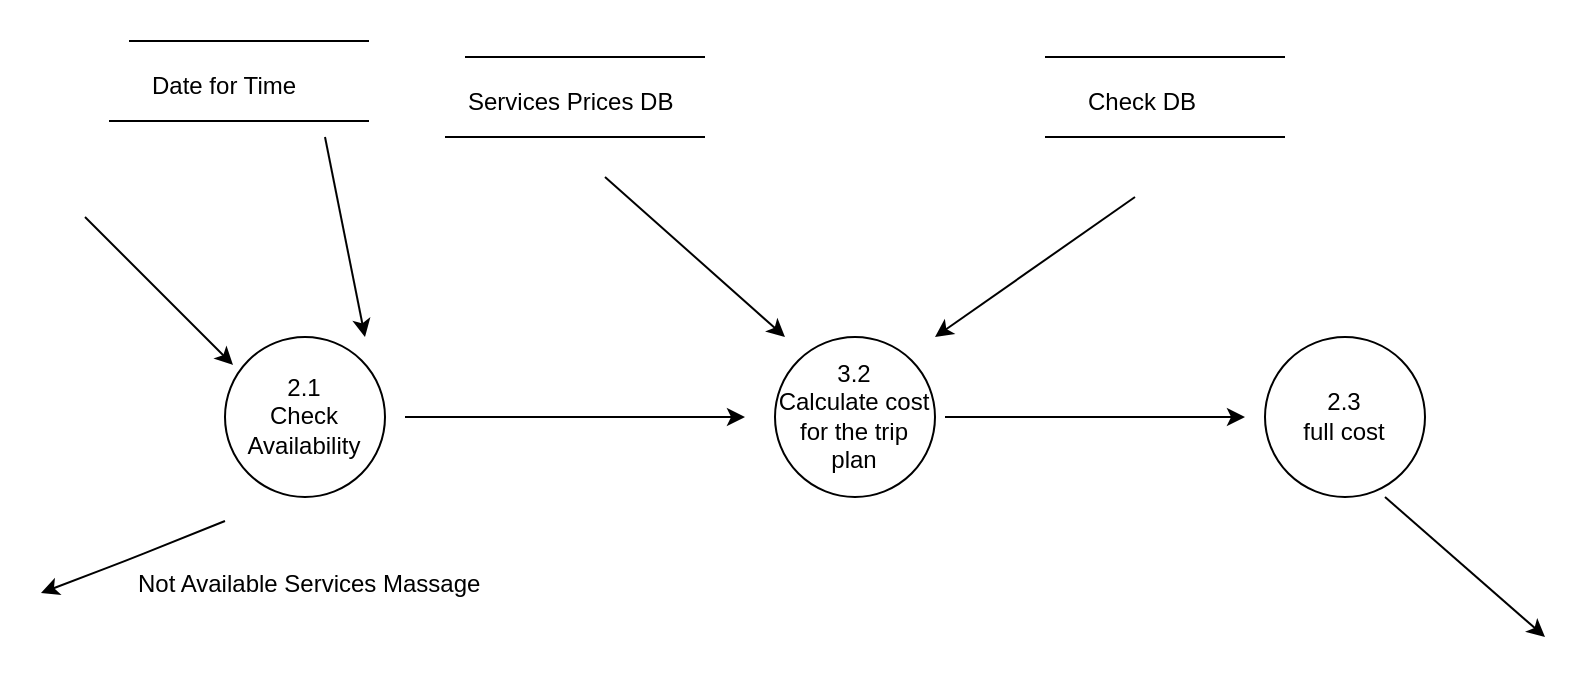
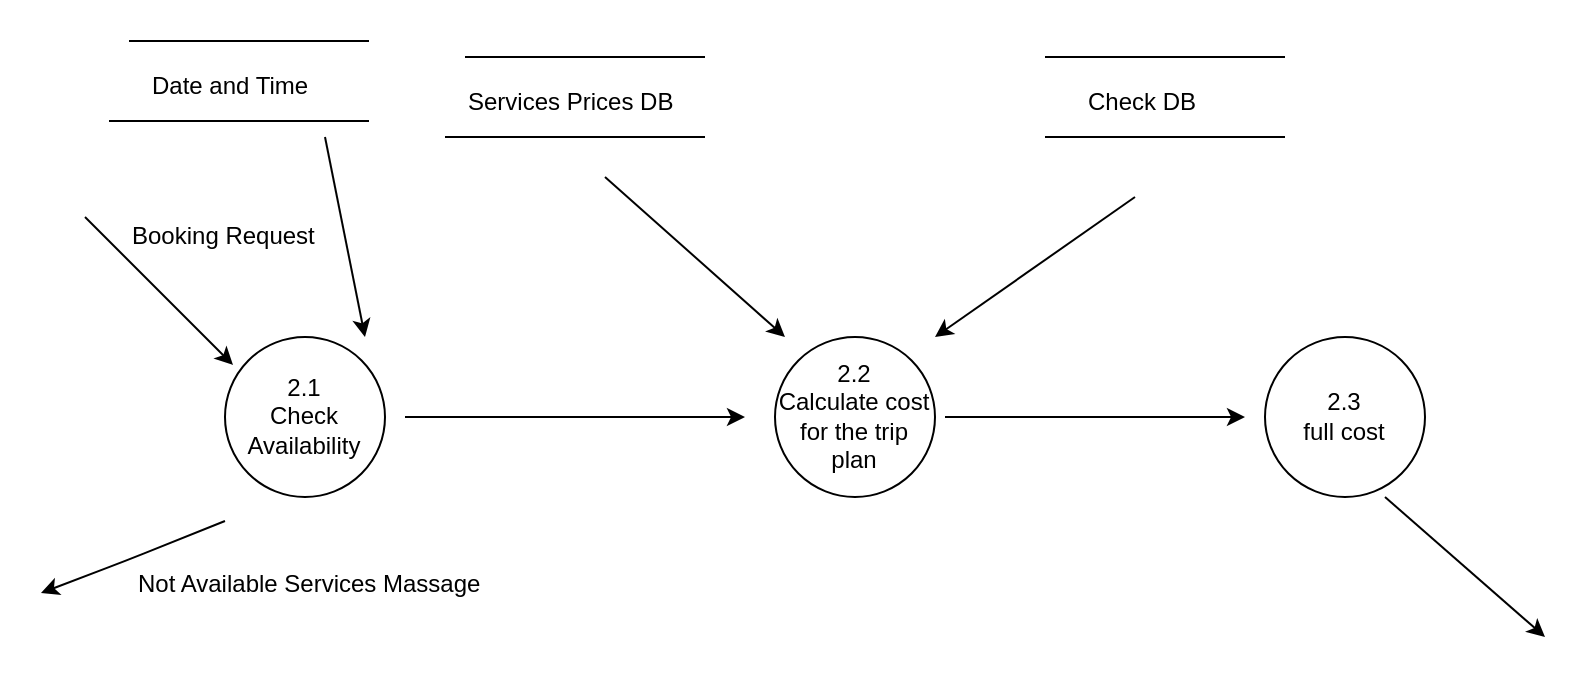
- <mxCell id="23" value="Date for Time" style="text;html=1;resizable=0;points=[];autosize=1;align=left;verticalAlign=top;spacingTop=-4;" vertex="1" parent="1"><mxGeometry x="74" y="33" width="90" height="20" as="geometry" /></mxCell>
+ <mxCell id="23" value="Date and Time" style="text;html=1;resizable=0;points=[];autosize=1;align=left;verticalAlign=top;spacingTop=-4;" vertex="1" parent="1"><mxGeometry x="74" y="33" width="90" height="20" as="geometry" /></mxCell>
+ <mxCell id="16" value="Booking Request" style="text;html=1;resizable=0;points=[];autosize=1;align=left;verticalAlign=top;spacingTop=-4;" vertex="1" parent="1"><mxGeometry x="64" y="108" width="110" height="20" as="geometry" /></mxCell>
- <mxCell id="3" value="3.2&lt;br&gt;Calculate cost for the trip plan&lt;br&gt;" style="ellipse;whiteSpace=wrap;html=1;aspect=fixed;" vertex="1" parent="1"><mxGeometry x="387" y="168" width="80" height="80" as="geometry" /></mxCell>
+ <mxCell id="3" value="2.2&lt;br&gt;Calculate cost for the trip plan&lt;br&gt;" style="ellipse;whiteSpace=wrap;html=1;aspect=fixed;" vertex="1" parent="1"><mxGeometry x="387" y="168" width="80" height="80" as="geometry" /></mxCell>
